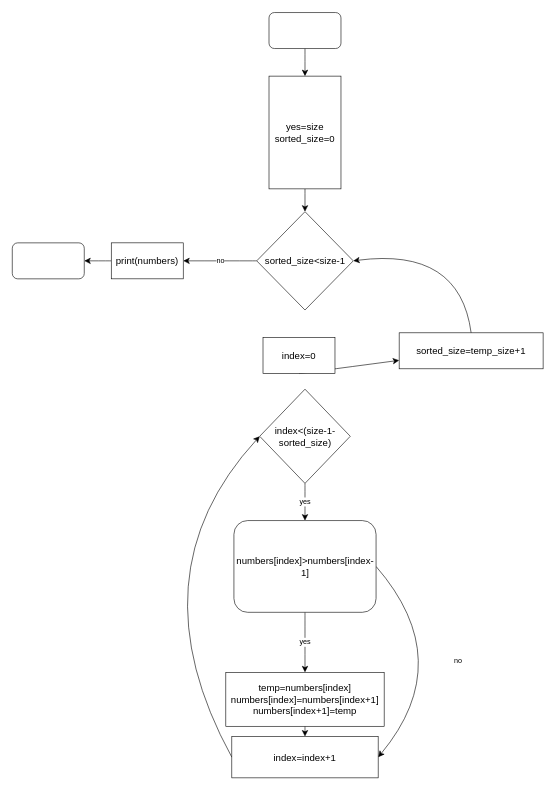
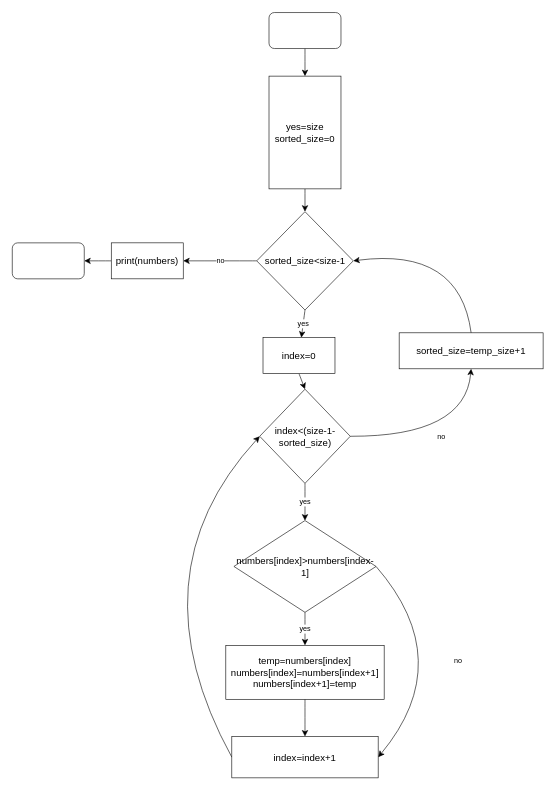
+ <mxCell id="6" value="yes" style="edgeStyle=none;curved=1;rounded=0;orthogonalLoop=1;jettySize=auto;html=1;exitX=0.5;exitY=1;exitDx=0;exitDy=0;fontSize=12;startSize=8;endSize=8;" parent="1" source="8" target="10" edge="1"><mxGeometry relative="1" as="geometry" /></mxCell>
- <mxCell id="9" style="edgeStyle=none;curved=1;rounded=0;orthogonalLoop=1;jettySize=auto;html=1;exitX=0.5;exitY=1;exitDx=0;exitDy=0;fontSize=12;startSize=8;endSize=8;" parent="1" source="10" target="22" edge="1"><mxGeometry relative="1" as="geometry" /></mxCell>
+ <mxCell id="9" style="edgeStyle=none;curved=1;rounded=0;orthogonalLoop=1;jettySize=auto;html=1;exitX=0.5;exitY=1;exitDx=0;exitDy=0;entryX=0.5;entryY=0;entryDx=0;entryDy=0;fontSize=12;startSize=8;endSize=8;" parent="1" source="10" target="13" edge="1"><mxGeometry relative="1" as="geometry" /></mxCell>
+ <mxCell id="12" value="no" style="edgeStyle=none;curved=1;rounded=0;orthogonalLoop=1;jettySize=auto;html=1;exitX=1;exitY=0.5;exitDx=0;exitDy=0;entryX=0.5;entryY=1;entryDx=0;entryDy=0;fontSize=12;startSize=8;endSize=8;" parent="1" source="13" target="22" edge="1"><mxGeometry relative="1" as="geometry"><Array as="points"><mxPoint x="775" y="727" /></Array></mxGeometry></mxCell>
- <mxCell id="16" value="numbers[index]&amp;gt;numbers[index-1]" style="whiteSpace=wrap;html=1;fontSize=16;rounded=1;" parent="1" vertex="1"><mxGeometry x="389.5" y="867" width="237" height="153" as="geometry" /></mxCell>
+ <mxCell id="16" value="numbers[index]&amp;gt;numbers[index-1]" style="rhombus;whiteSpace=wrap;html=1;fontSize=16;" parent="1" vertex="1"><mxGeometry x="389.5" y="867" width="237" height="153" as="geometry" /></mxCell>
- <mxCell id="18" value="temp=numbers[index]&lt;br&gt;numbers[index]=numbers[index+1]&lt;br&gt;numbers[index+1]=temp" style="rounded=0;whiteSpace=wrap;html=1;fontSize=16;" parent="1" vertex="1"><mxGeometry x="376" y="1120" width="264" height="90" as="geometry" /></mxCell>
+ <mxCell id="18" value="temp=numbers[index]&lt;br&gt;numbers[index]=numbers[index+1]&lt;br&gt;numbers[index+1]=temp" style="rounded=0;whiteSpace=wrap;html=1;fontSize=16;" parent="1" vertex="1"><mxGeometry x="376" y="1075" width="264" height="90" as="geometry" /></mxCell>
